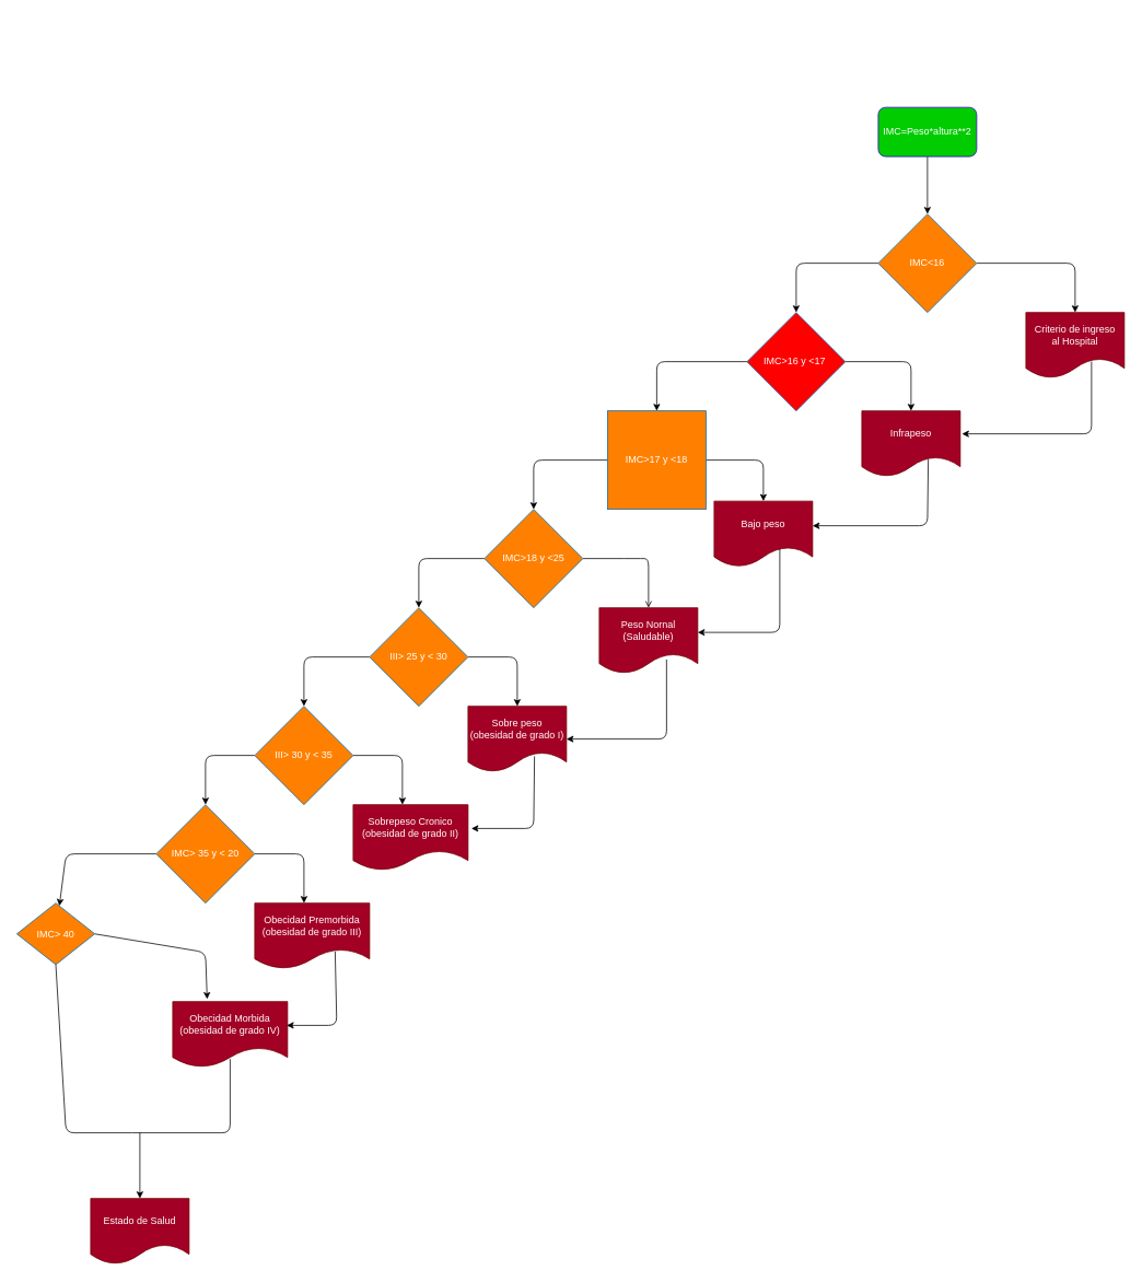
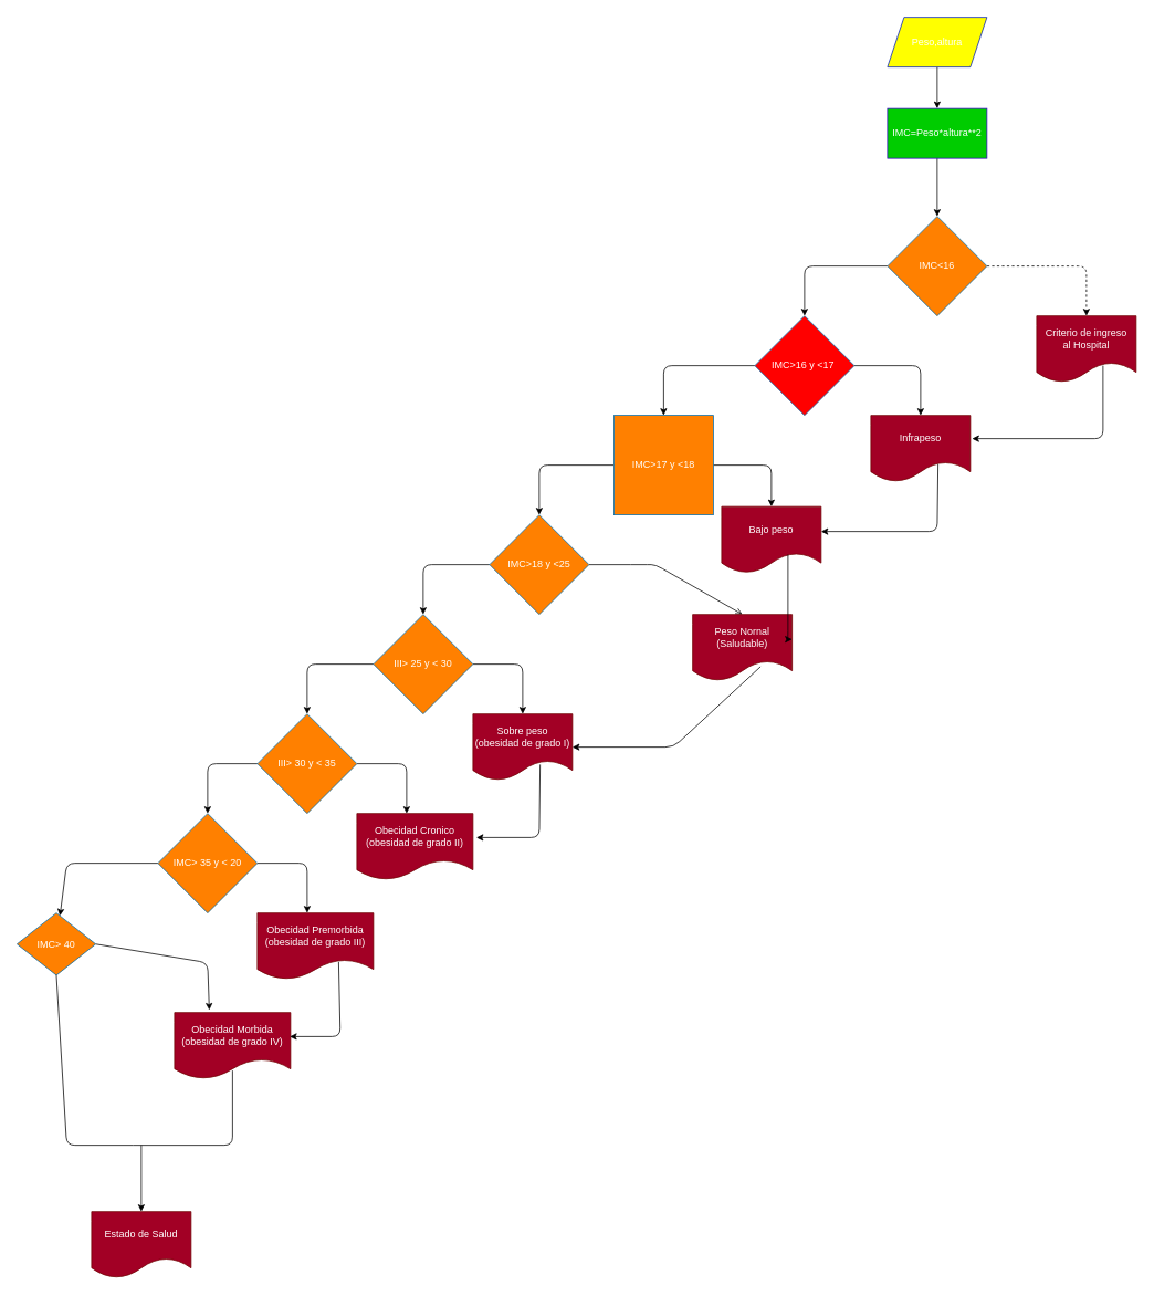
+ <mxCell id="3" value="Peso,altura" style="shape=parallelogram;perimeter=parallelogramPerimeter;whiteSpace=wrap;html=1;fixedSize=1;fillColor=#FFFF00;fontColor=#ffffff;strokeColor=#001DBC;" parent="1" vertex="1"><mxGeometry x="1070" y="20" width="120" height="60" as="geometry" /></mxCell>
+ <mxCell id="2" style="edgeStyle=none;html=1;exitX=0.5;exitY=1;exitDx=0;exitDy=0;entryX=0.5;entryY=0;entryDx=0;entryDy=0;" parent="1" source="3" target="5" edge="1"><mxGeometry relative="1" as="geometry" /></mxCell>
- <mxCell id="5" value="IMC=Peso*altura**2" style="whiteSpace=wrap;html=1;fillColor=#00CC00;fontColor=#ffffff;strokeColor=#3700CC;rounded=1;" parent="1" vertex="1"><mxGeometry x="1070" y="130" width="120" height="60" as="geometry" /></mxCell>
+ <mxCell id="5" value="IMC=Peso*altura**2" style="rounded=0;whiteSpace=wrap;html=1;fillColor=#00CC00;fontColor=#ffffff;strokeColor=#3700CC;" parent="1" vertex="1"><mxGeometry x="1070" y="130" width="120" height="60" as="geometry" /></mxCell>
- <mxCell id="6" style="edgeStyle=none;html=1;exitX=1;exitY=0.5;exitDx=0;exitDy=0;entryX=0.5;entryY=0;entryDx=0;entryDy=0;" parent="1" source="8" target="9" edge="1"><mxGeometry relative="1" as="geometry"><Array as="points"><mxPoint x="1310" y="320" /></Array></mxGeometry></mxCell>
+ <mxCell id="6" style="edgeStyle=none;html=1;exitX=1;exitY=0.5;exitDx=0;exitDy=0;entryX=0.5;entryY=0;entryDx=0;entryDy=0;dashed=1;" parent="1" source="8" target="9" edge="1"><mxGeometry relative="1" as="geometry"><Array as="points"><mxPoint x="1310" y="320" /></Array></mxGeometry></mxCell>
- <mxCell id="21" value="Peso Nornal&lt;br&gt;(Saludable)" style="shape=document;whiteSpace=wrap;html=1;boundedLbl=1;fillColor=#a20025;fontColor=#ffffff;strokeColor=#6F0000;" parent="1" vertex="1"><mxGeometry x="730" y="740" width="120" height="80" as="geometry" /></mxCell>
+ <mxCell id="21" value="Peso Nornal&lt;br&gt;(Saludable)" style="shape=document;whiteSpace=wrap;html=1;boundedLbl=1;fillColor=#a20025;fontColor=#ffffff;strokeColor=#6F0000;" parent="1" vertex="1"><mxGeometry x="835" y="740" width="120" height="80" as="geometry" /></mxCell>
- <mxCell id="29" value="Sobrepeso Cronico&lt;br&gt;(obesidad de grado II)" style="shape=document;whiteSpace=wrap;html=1;boundedLbl=1;fillColor=#a20025;fontColor=#ffffff;strokeColor=#6F0000;" parent="1" vertex="1"><mxGeometry x="430" y="980" width="140" height="80" as="geometry" /></mxCell>
+ <mxCell id="29" value="Obecidad Cronico&lt;br&gt;(obesidad de grado II)" style="shape=document;whiteSpace=wrap;html=1;boundedLbl=1;fillColor=#a20025;fontColor=#ffffff;strokeColor=#6F0000;" parent="1" vertex="1"><mxGeometry x="430" y="980" width="140" height="80" as="geometry" /></mxCell>
